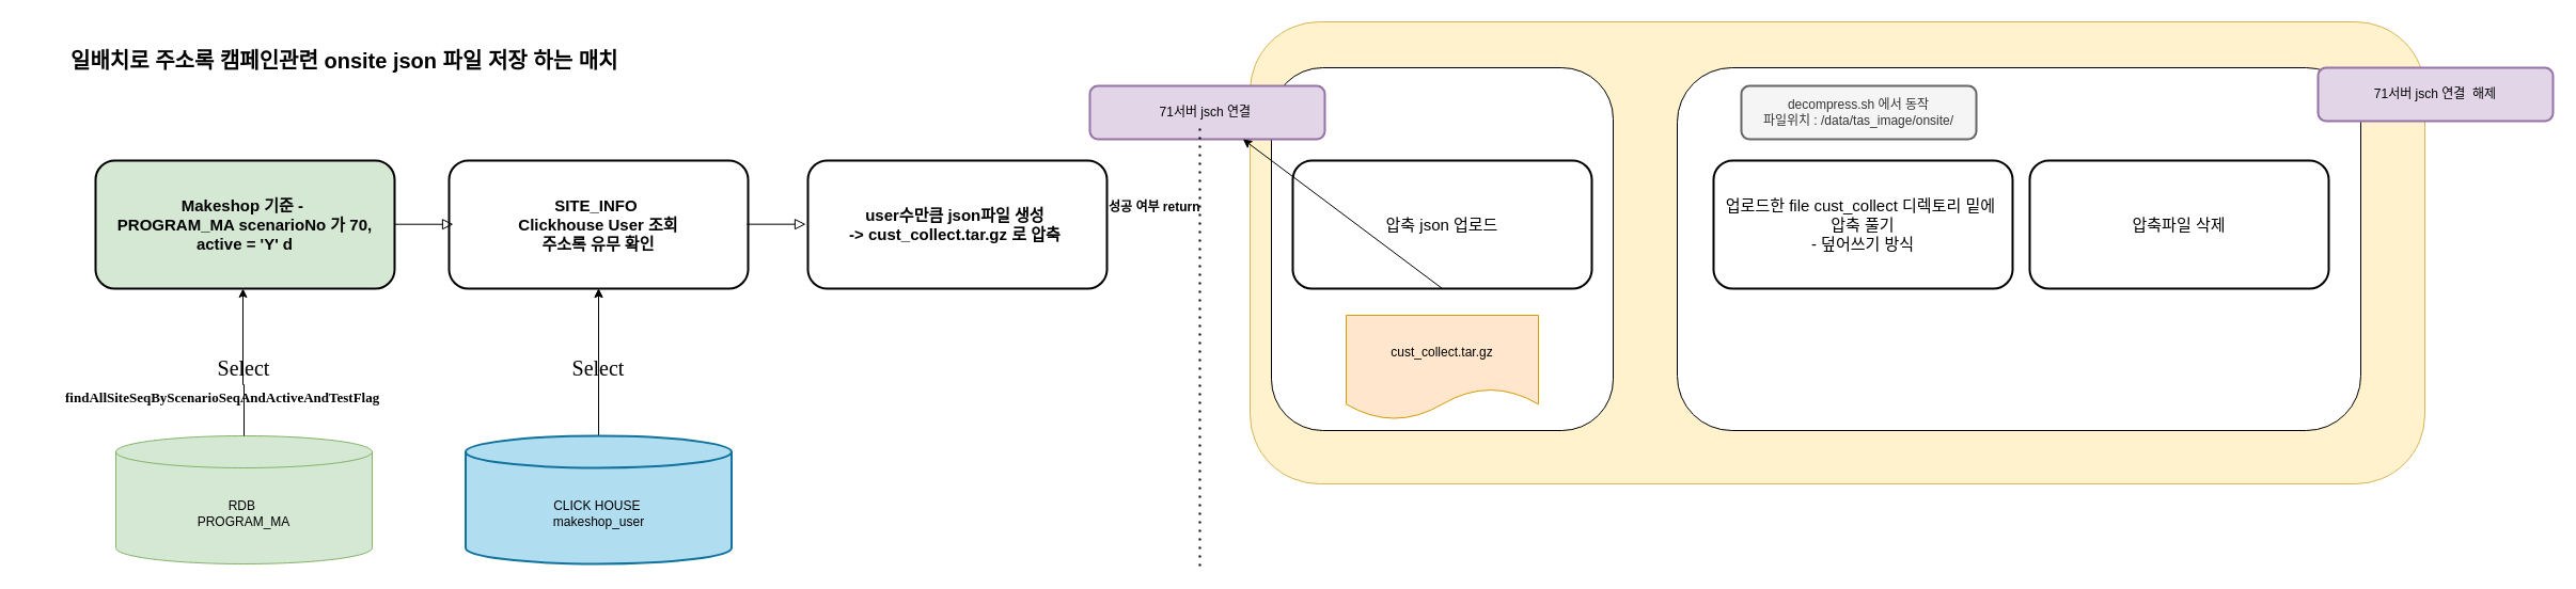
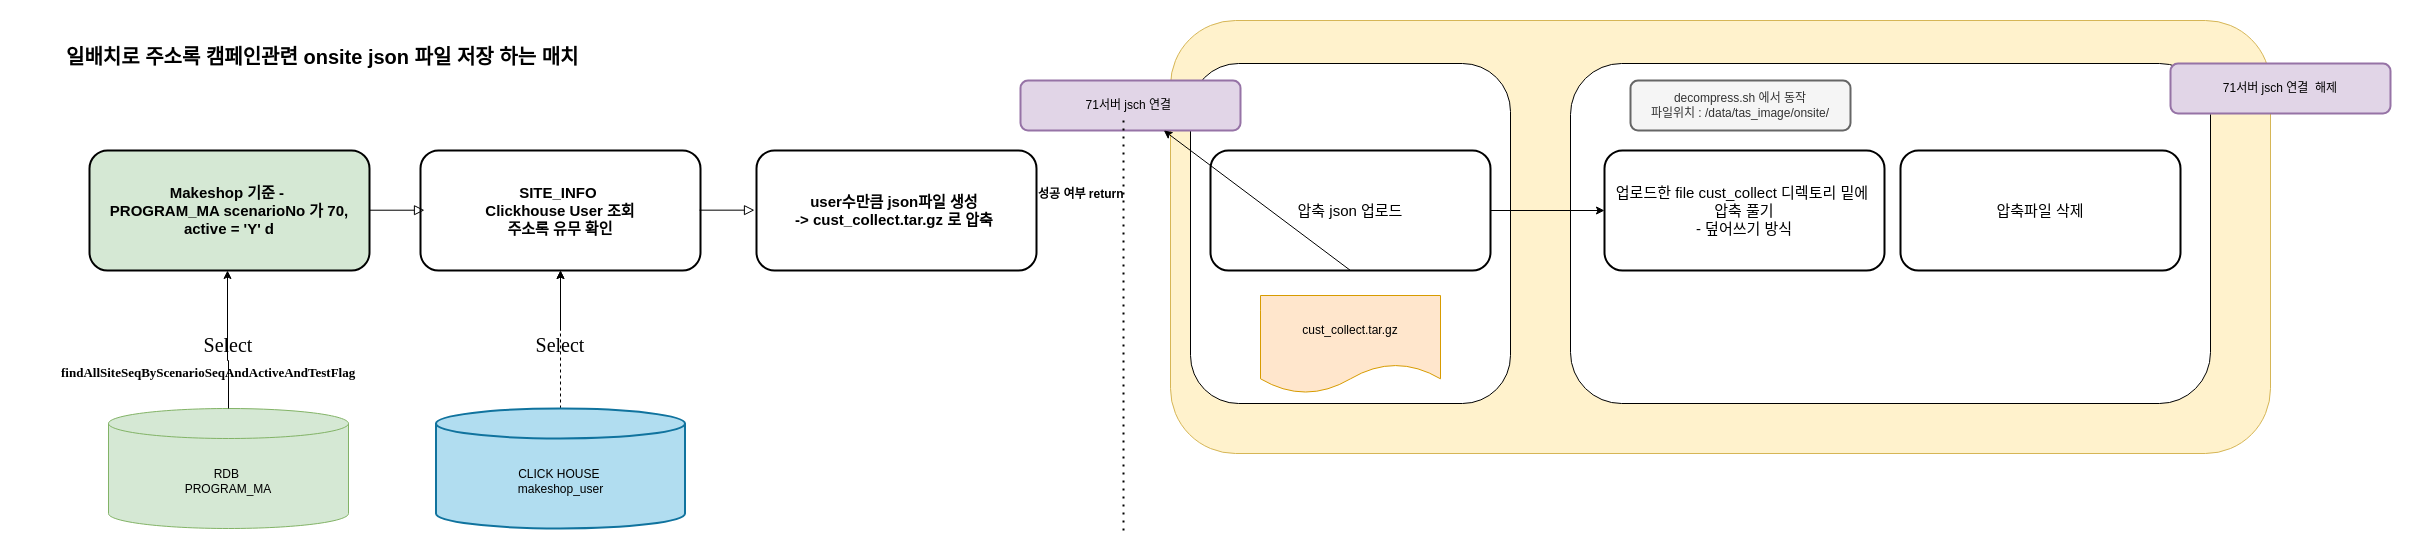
+ <mxCell id="29" value="" style="endArrow=classic;html=1;rounded=0;exitX=1;exitY=0.5;exitDx=0;exitDy=0;entryX=0;entryY=0.5;entryDx=0;entryDy=0;" edge="1" parent="1" source="19" target="22"><mxGeometry width="50" height="50" relative="1" as="geometry"><mxPoint x="1570" y="540" as="sourcePoint" /><mxPoint x="1620" y="490" as="targetPoint" /></mxGeometry></mxCell>
- <mxCell id="13" value="" style="edgeStyle=orthogonalEdgeStyle;rounded=0;orthogonalLoop=1;jettySize=auto;html=1;entryX=0.5;entryY=1;entryDx=0;entryDy=0;" edge="1" parent="1" source="14" target="11"><mxGeometry relative="1" as="geometry" /></mxCell>
+ <mxCell id="13" value="" style="edgeStyle=orthogonalEdgeStyle;rounded=0;orthogonalLoop=1;jettySize=auto;html=1;entryX=0.5;entryY=1;entryDx=0;entryDy=0;dashed=1;" edge="1" parent="1" source="14" target="11"><mxGeometry relative="1" as="geometry" /></mxCell>
